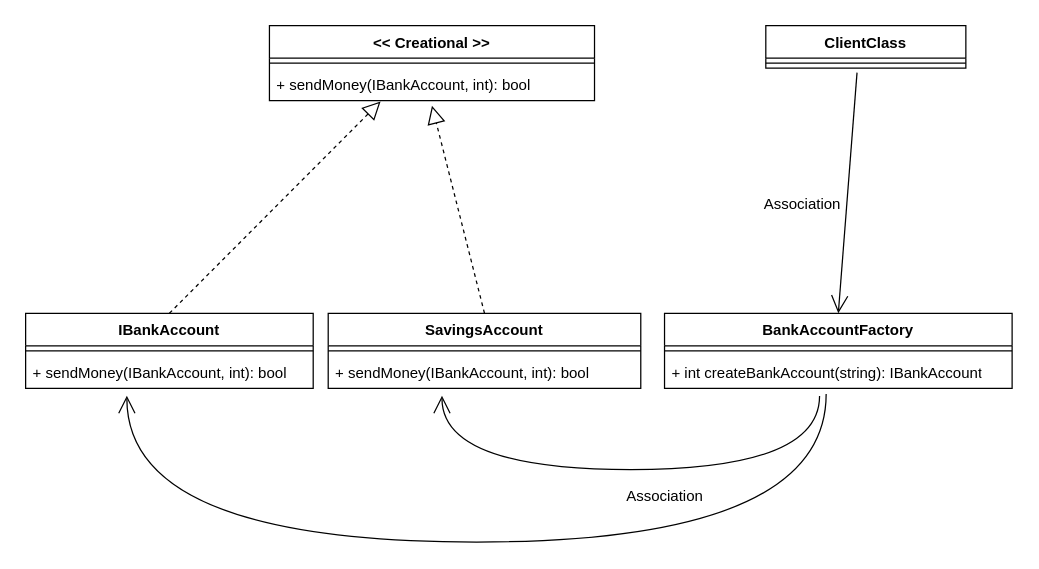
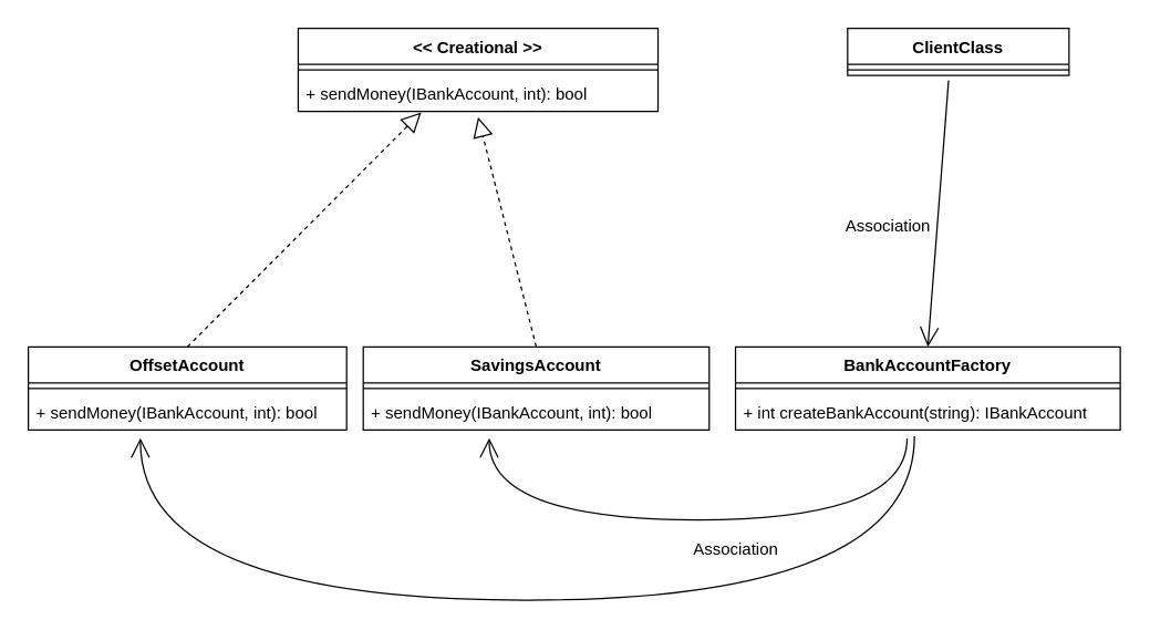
- <mxCell id="5" value="IBankAccount" style="swimlane;fontStyle=1;align=center;verticalAlign=top;childLayout=stackLayout;horizontal=1;startSize=26;horizontalStack=0;resizeParent=1;resizeParentMax=0;resizeLast=0;collapsible=1;marginBottom=0;whiteSpace=wrap;html=1;" parent="1" vertex="1"><mxGeometry x="20" y="250" width="230" height="60" as="geometry" /></mxCell>
+ <mxCell id="5" value="OffsetAccount" style="swimlane;fontStyle=1;align=center;verticalAlign=top;childLayout=stackLayout;horizontal=1;startSize=26;horizontalStack=0;resizeParent=1;resizeParentMax=0;resizeLast=0;collapsible=1;marginBottom=0;whiteSpace=wrap;html=1;" parent="1" vertex="1"><mxGeometry x="20" y="250" width="230" height="60" as="geometry" /></mxCell>
